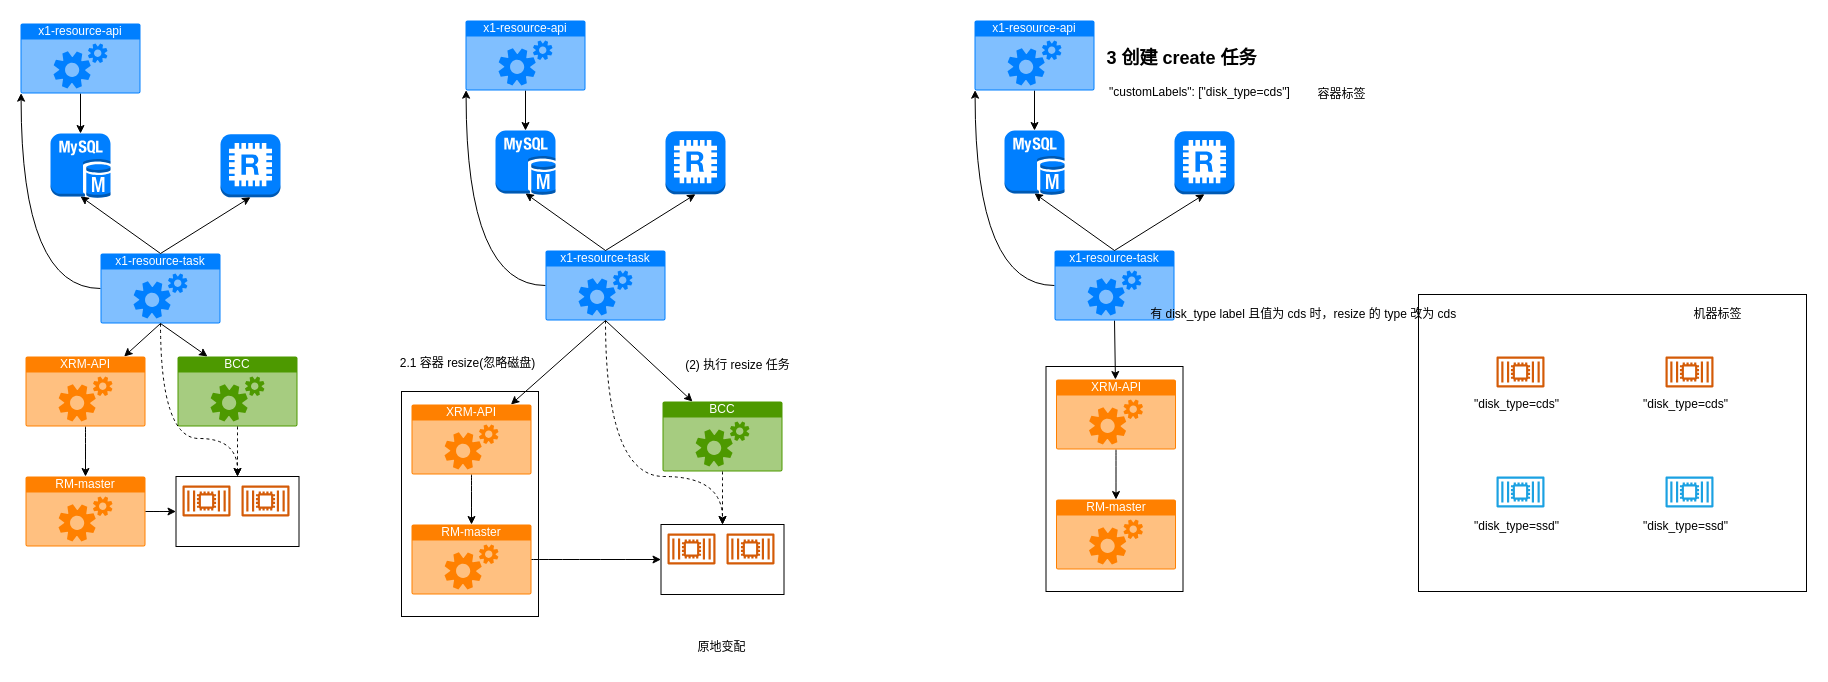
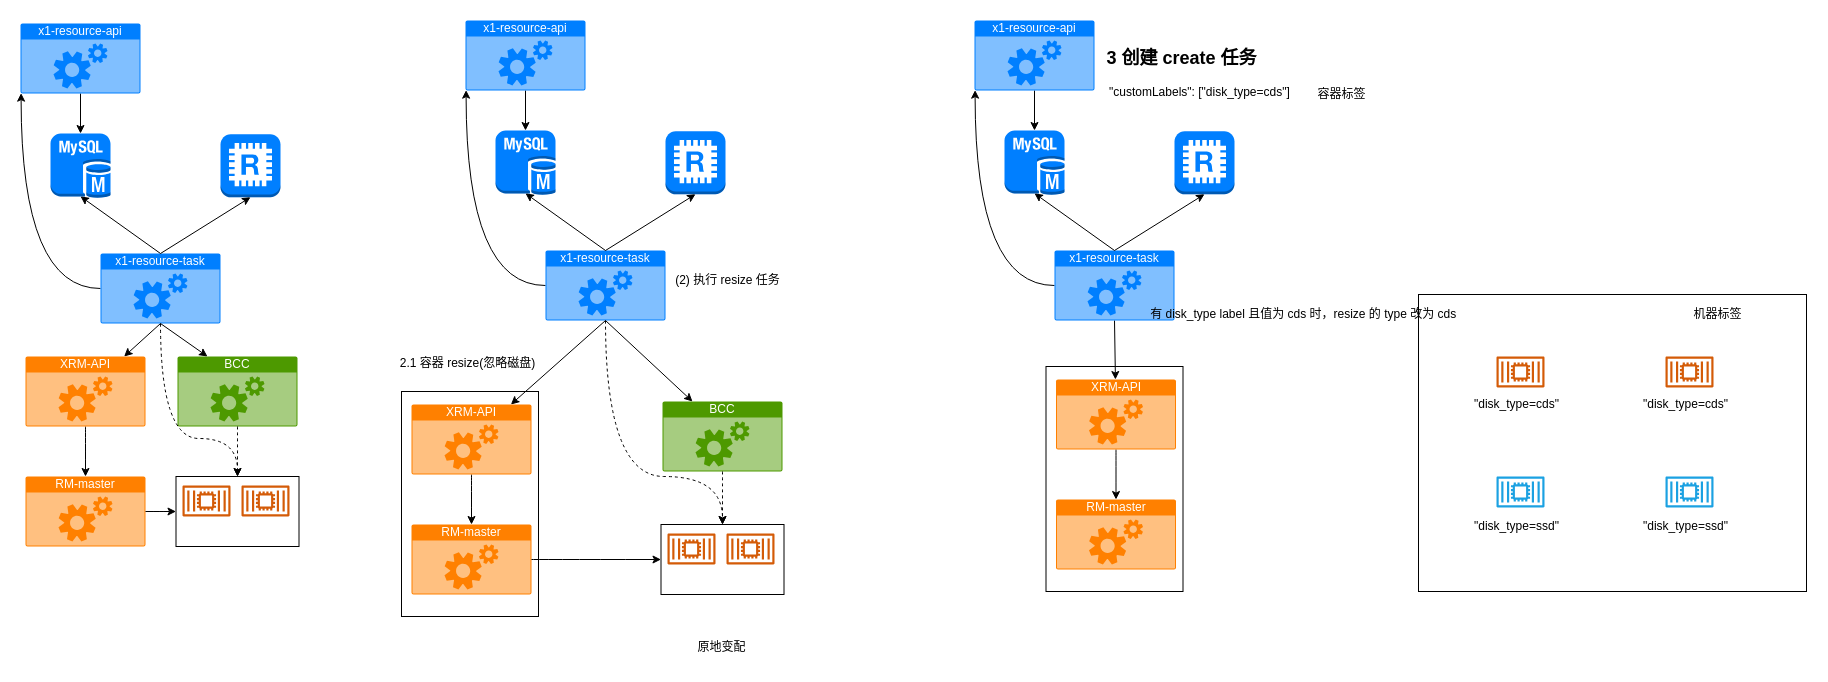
- <mxCell id="42" value="(2) 执行 resize 任务" style="text;html=1;align=center;verticalAlign=middle;resizable=0;points=[];autosize=1;strokeColor=none;fillColor=none;" parent="1" vertex="1"><mxGeometry x="675" y="352" width="123" height="26" as="geometry" /></mxCell>
+ <mxCell id="42" value="(2) 执行 resize 任务" style="text;html=1;align=center;verticalAlign=middle;resizable=0;points=[];autosize=1;strokeColor=none;fillColor=none;" parent="1" vertex="1"><mxGeometry x="665" y="267" width="123" height="26" as="geometry" /></mxCell>
